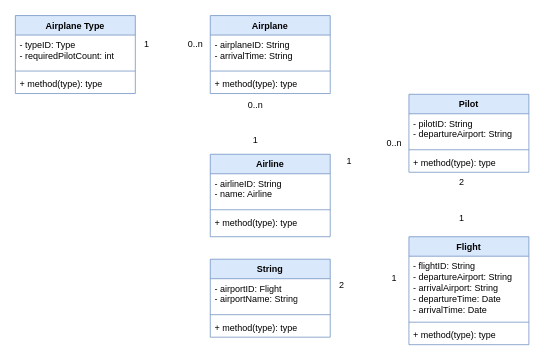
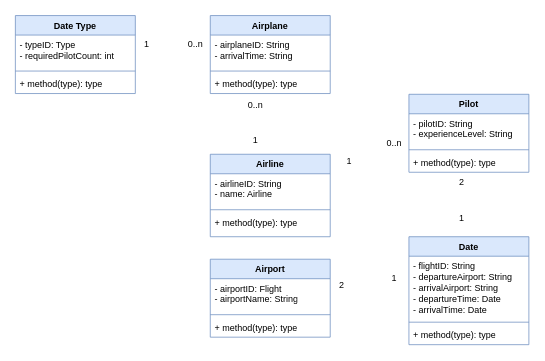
- <mxCell id="22" value="Airplane Type" style="swimlane;fontStyle=1;align=center;verticalAlign=top;childLayout=stackLayout;horizontal=1;startSize=26;horizontalStack=0;resizeParent=1;resizeParentMax=0;resizeLast=0;collapsible=1;marginBottom=0;whiteSpace=wrap;html=1;fillColor=#dae8fc;strokeColor=#6c8ebf;" vertex="1" parent="1"><mxGeometry x="20" y="20" width="160" height="104" as="geometry" /></mxCell>
+ <mxCell id="22" value="Date Type" style="swimlane;fontStyle=1;align=center;verticalAlign=top;childLayout=stackLayout;horizontal=1;startSize=26;horizontalStack=0;resizeParent=1;resizeParentMax=0;resizeLast=0;collapsible=1;marginBottom=0;whiteSpace=wrap;html=1;fillColor=#dae8fc;strokeColor=#6c8ebf;" vertex="1" parent="1"><mxGeometry x="20" y="20" width="160" height="104" as="geometry" /></mxCell>
- <mxCell id="15" value="- pilotID: String&lt;div&gt;- departureAirport: String&lt;/div&gt;" style="text;strokeColor=none;fillColor=none;align=left;verticalAlign=top;spacingLeft=4;spacingRight=4;overflow=hidden;rotatable=0;points=[[0,0.5],[1,0.5]];portConstraint=eastwest;whiteSpace=wrap;html=1;" vertex="1" parent="14"><mxGeometry y="26" width="160" height="44" as="geometry" /></mxCell>
+ <mxCell id="15" value="- pilotID: String&lt;div&gt;- experienceLevel: String&lt;/div&gt;" style="text;strokeColor=none;fillColor=none;align=left;verticalAlign=top;spacingLeft=4;spacingRight=4;overflow=hidden;rotatable=0;points=[[0,0.5],[1,0.5]];portConstraint=eastwest;whiteSpace=wrap;html=1;" vertex="1" parent="14"><mxGeometry y="26" width="160" height="44" as="geometry" /></mxCell>
- <mxCell id="10" value="Flight" style="swimlane;fontStyle=1;align=center;verticalAlign=top;childLayout=stackLayout;horizontal=1;startSize=26;horizontalStack=0;resizeParent=1;resizeParentMax=0;resizeLast=0;collapsible=1;marginBottom=0;whiteSpace=wrap;html=1;fillColor=#dae8fc;strokeColor=#6c8ebf;" vertex="1" parent="1"><mxGeometry x="545" y="315" width="160" height="144" as="geometry" /></mxCell>
+ <mxCell id="10" value="Date" style="swimlane;fontStyle=1;align=center;verticalAlign=top;childLayout=stackLayout;horizontal=1;startSize=26;horizontalStack=0;resizeParent=1;resizeParentMax=0;resizeLast=0;collapsible=1;marginBottom=0;whiteSpace=wrap;html=1;fillColor=#dae8fc;strokeColor=#6c8ebf;" vertex="1" parent="1"><mxGeometry x="545" y="315" width="160" height="144" as="geometry" /></mxCell>
- <mxCell id="18" value="String" style="swimlane;fontStyle=1;align=center;verticalAlign=top;childLayout=stackLayout;horizontal=1;startSize=26;horizontalStack=0;resizeParent=1;resizeParentMax=0;resizeLast=0;collapsible=1;marginBottom=0;whiteSpace=wrap;html=1;fillColor=#dae8fc;strokeColor=#6c8ebf;" vertex="1" parent="1"><mxGeometry x="280" y="345" width="160" height="104" as="geometry" /></mxCell>
+ <mxCell id="18" value="Airport" style="swimlane;fontStyle=1;align=center;verticalAlign=top;childLayout=stackLayout;horizontal=1;startSize=26;horizontalStack=0;resizeParent=1;resizeParentMax=0;resizeLast=0;collapsible=1;marginBottom=0;whiteSpace=wrap;html=1;fillColor=#dae8fc;strokeColor=#6c8ebf;" vertex="1" parent="1"><mxGeometry x="280" y="345" width="160" height="104" as="geometry" /></mxCell>
